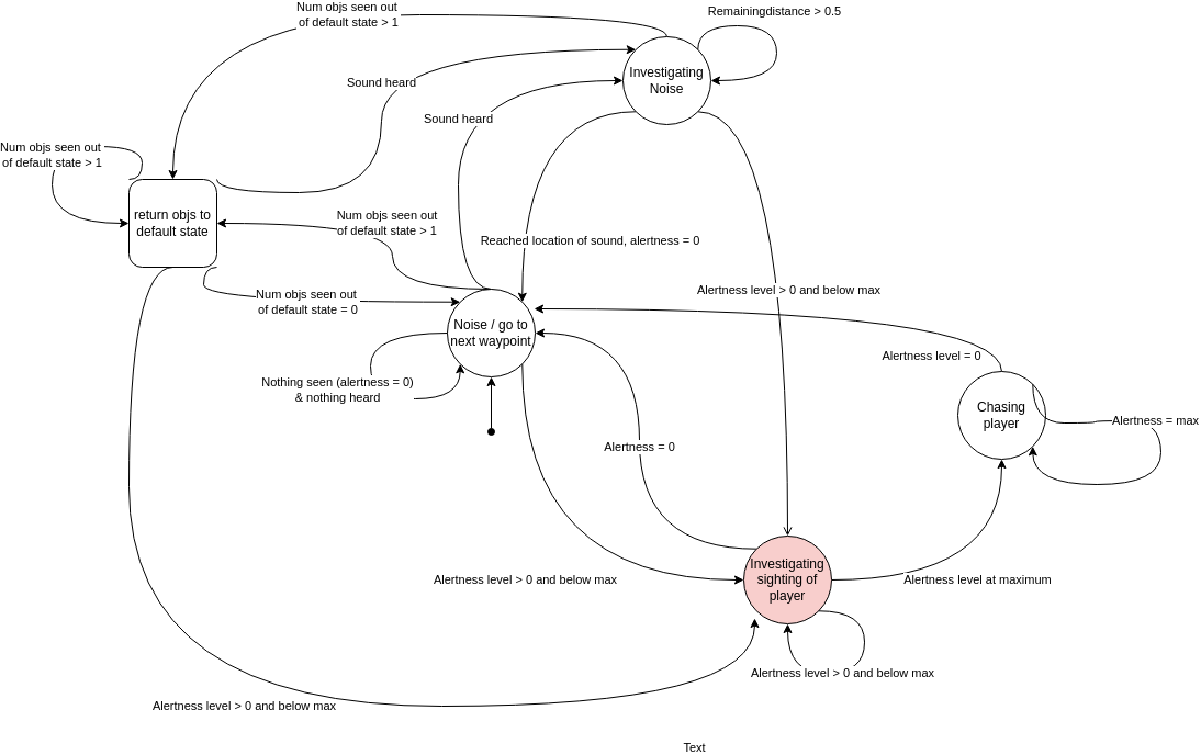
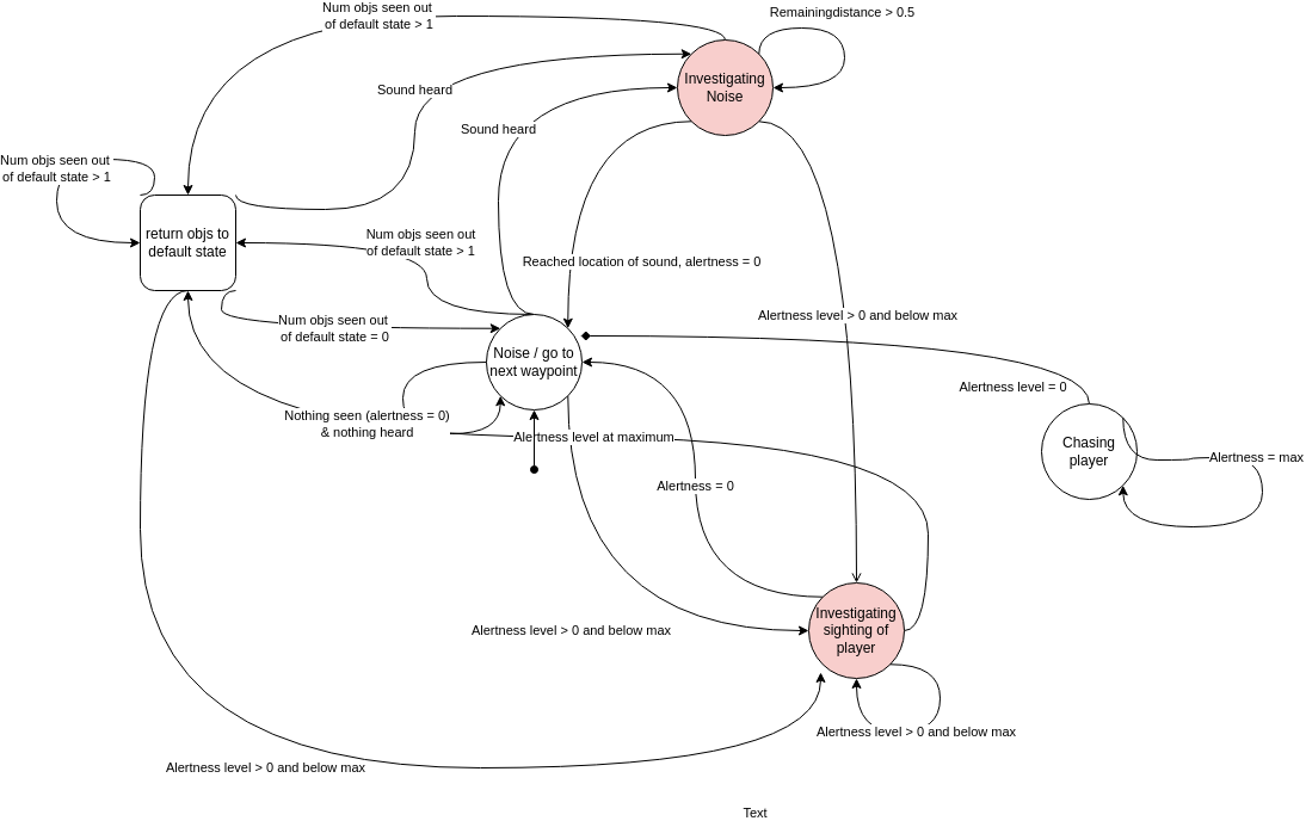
- <mxCell id="10" value="Investigating Noise" style="ellipse;whiteSpace=wrap;html=1;aspect=fixed;" parent="1" vertex="1"><mxGeometry x="540" y="30" width="80" height="80" as="geometry" /></mxCell>
+ <mxCell id="10" value="Investigating Noise" style="ellipse;whiteSpace=wrap;html=1;aspect=fixed;fillColor=#f8cecc;" parent="1" vertex="1"><mxGeometry x="540" y="30" width="80" height="80" as="geometry" /></mxCell>
- <mxCell id="14" style="edgeStyle=orthogonalEdgeStyle;curved=1;rounded=0;orthogonalLoop=1;jettySize=auto;html=1;exitX=0.5;exitY=0;exitDx=0;exitDy=0;entryX=0.988;entryY=0.225;entryDx=0;entryDy=0;entryPerimeter=0;" parent="1" source="16" target="5" edge="1"><mxGeometry relative="1" as="geometry" /></mxCell>
+ <mxCell id="14" style="edgeStyle=orthogonalEdgeStyle;curved=1;rounded=0;orthogonalLoop=1;jettySize=auto;html=1;exitX=0.5;exitY=0;exitDx=0;exitDy=0;entryX=0.988;entryY=0.225;entryDx=0;entryDy=0;entryPerimeter=0;endArrow=diamond;" parent="1" source="16" target="5" edge="1"><mxGeometry relative="1" as="geometry" /></mxCell>
- <mxCell id="11" value="Alertness level at maximum" style="edgeStyle=orthogonalEdgeStyle;curved=1;rounded=0;orthogonalLoop=1;jettySize=auto;html=1;exitX=1;exitY=0.5;exitDx=0;exitDy=0;entryX=0.5;entryY=1;entryDx=0;entryDy=0;" parent="1" source="13" target="16" edge="1"><mxGeometry relative="1" as="geometry" /></mxCell>
+ <mxCell id="11" value="Alertness level at maximum" style="edgeStyle=orthogonalEdgeStyle;curved=1;rounded=0;orthogonalLoop=1;jettySize=auto;html=1;exitX=1;exitY=0.5;exitDx=0;exitDy=0;" parent="1" source="13" target="27" edge="1"><mxGeometry relative="1" as="geometry" /></mxCell>
